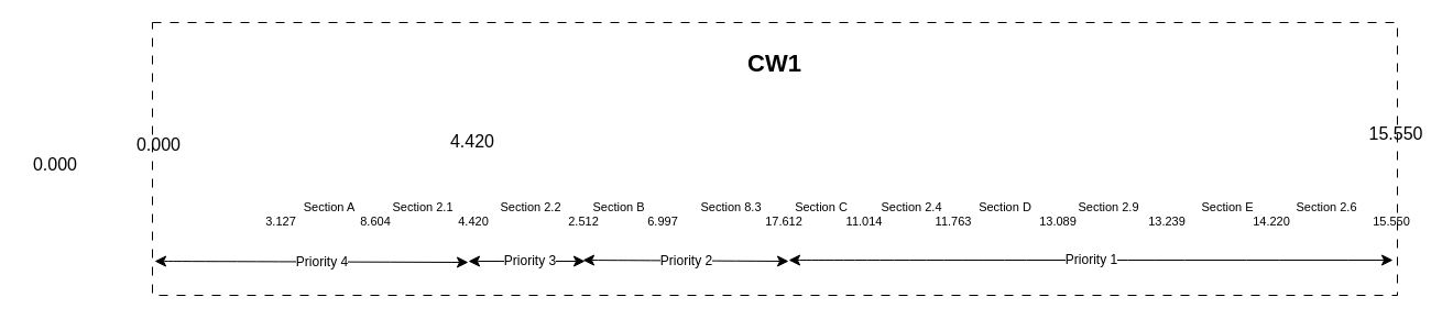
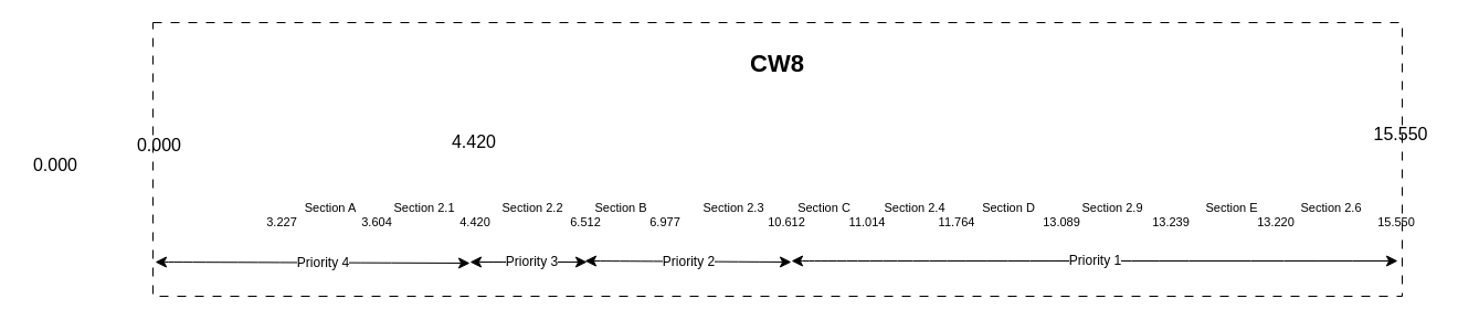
- <mxCell id="2" value="&lt;h1&gt;&lt;font style=&quot;font-size: 22px;&quot;&gt;CW1&lt;/font&gt;&lt;/h1&gt;" style="rounded=0;whiteSpace=wrap;html=1;fillColor=none;dashed=1;dashPattern=8 8;horizontal=1;verticalAlign=top;" vertex="1" parent="1"><mxGeometry x="138" y="20" width="1131" height="248" as="geometry" /></mxCell>
+ <mxCell id="2" value="&lt;h1&gt;&lt;font style=&quot;font-size: 22px;&quot;&gt;CW8&lt;/font&gt;&lt;/h1&gt;" style="rounded=0;whiteSpace=wrap;html=1;fillColor=none;dashed=1;dashPattern=8 8;horizontal=1;verticalAlign=top;" vertex="1" parent="1"><mxGeometry x="138" y="20" width="1131" height="248" as="geometry" /></mxCell>
- <mxCell id="15" value="Section 8.3" style="text;strokeColor=none;align=center;fillColor=none;html=1;verticalAlign=middle;whiteSpace=wrap;rounded=0;fontSize=11;" vertex="1" parent="1"><mxGeometry x="634" y="173" width="60" height="30" as="geometry" /></mxCell>
+ <mxCell id="15" value="Section 2.3" style="text;strokeColor=none;align=center;fillColor=none;html=1;verticalAlign=middle;whiteSpace=wrap;rounded=0;fontSize=11;" vertex="1" parent="1"><mxGeometry x="634" y="173" width="60" height="30" as="geometry" /></mxCell>
- <mxCell id="5" value="3.127" style="text;strokeColor=none;align=center;fillColor=none;html=1;verticalAlign=middle;whiteSpace=wrap;rounded=0;fontSize=11;" vertex="1" parent="1"><mxGeometry x="224.5" y="186" width="60" height="30" as="geometry" /></mxCell>
+ <mxCell id="5" value="3.227" style="text;strokeColor=none;align=center;fillColor=none;html=1;verticalAlign=middle;whiteSpace=wrap;rounded=0;fontSize=11;" vertex="1" parent="1"><mxGeometry x="224.5" y="186" width="60" height="30" as="geometry" /></mxCell>
- <mxCell id="6" value="8.604" style="text;strokeColor=none;align=center;fillColor=none;html=1;verticalAlign=middle;whiteSpace=wrap;rounded=0;fontSize=11;" vertex="1" parent="1"><mxGeometry x="310.5" y="186" width="60" height="30" as="geometry" /></mxCell>
+ <mxCell id="6" value="3.604" style="text;strokeColor=none;align=center;fillColor=none;html=1;verticalAlign=middle;whiteSpace=wrap;rounded=0;fontSize=11;" vertex="1" parent="1"><mxGeometry x="310.5" y="186" width="60" height="30" as="geometry" /></mxCell>
- <mxCell id="10" value="2.512" style="text;strokeColor=none;align=center;fillColor=none;html=1;verticalAlign=middle;whiteSpace=wrap;rounded=0;fontSize=11;" vertex="1" parent="1"><mxGeometry x="500" y="186" width="60" height="30" as="geometry" /></mxCell>
+ <mxCell id="10" value="6.512" style="text;strokeColor=none;align=center;fillColor=none;html=1;verticalAlign=middle;whiteSpace=wrap;rounded=0;fontSize=11;" vertex="1" parent="1"><mxGeometry x="500" y="186" width="60" height="30" as="geometry" /></mxCell>
- <mxCell id="12" value="6.997" style="text;strokeColor=none;align=center;fillColor=none;html=1;verticalAlign=middle;whiteSpace=wrap;rounded=0;fontSize=11;" vertex="1" parent="1"><mxGeometry x="572" y="186" width="60" height="30" as="geometry" /></mxCell>
+ <mxCell id="12" value="6.977" style="text;strokeColor=none;align=center;fillColor=none;html=1;verticalAlign=middle;whiteSpace=wrap;rounded=0;fontSize=11;" vertex="1" parent="1"><mxGeometry x="572" y="186" width="60" height="30" as="geometry" /></mxCell>
- <mxCell id="14" value="17.612" style="text;strokeColor=none;align=center;fillColor=none;html=1;verticalAlign=middle;whiteSpace=wrap;rounded=0;fontSize=11;" vertex="1" parent="1"><mxGeometry x="682" y="186" width="60" height="30" as="geometry" /></mxCell>
+ <mxCell id="14" value="10.612" style="text;strokeColor=none;align=center;fillColor=none;html=1;verticalAlign=middle;whiteSpace=wrap;rounded=0;fontSize=11;" vertex="1" parent="1"><mxGeometry x="682" y="186" width="60" height="30" as="geometry" /></mxCell>
- <mxCell id="18" value="11.763" style="text;strokeColor=none;align=center;fillColor=none;html=1;verticalAlign=middle;whiteSpace=wrap;rounded=0;fontSize=11;" vertex="1" parent="1"><mxGeometry x="836" y="186" width="60" height="30" as="geometry" /></mxCell>
+ <mxCell id="18" value="11.764" style="text;strokeColor=none;align=center;fillColor=none;html=1;verticalAlign=middle;whiteSpace=wrap;rounded=0;fontSize=11;" vertex="1" parent="1"><mxGeometry x="836" y="186" width="60" height="30" as="geometry" /></mxCell>
- <mxCell id="26" value="14.220" style="text;strokeColor=none;align=center;fillColor=none;html=1;verticalAlign=middle;whiteSpace=wrap;rounded=0;fontSize=11;" vertex="1" parent="1"><mxGeometry x="1125" y="186" width="60" height="30" as="geometry" /></mxCell>
+ <mxCell id="26" value="13.220" style="text;strokeColor=none;align=center;fillColor=none;html=1;verticalAlign=middle;whiteSpace=wrap;rounded=0;fontSize=11;" vertex="1" parent="1"><mxGeometry x="1125" y="186" width="60" height="30" as="geometry" /></mxCell>
